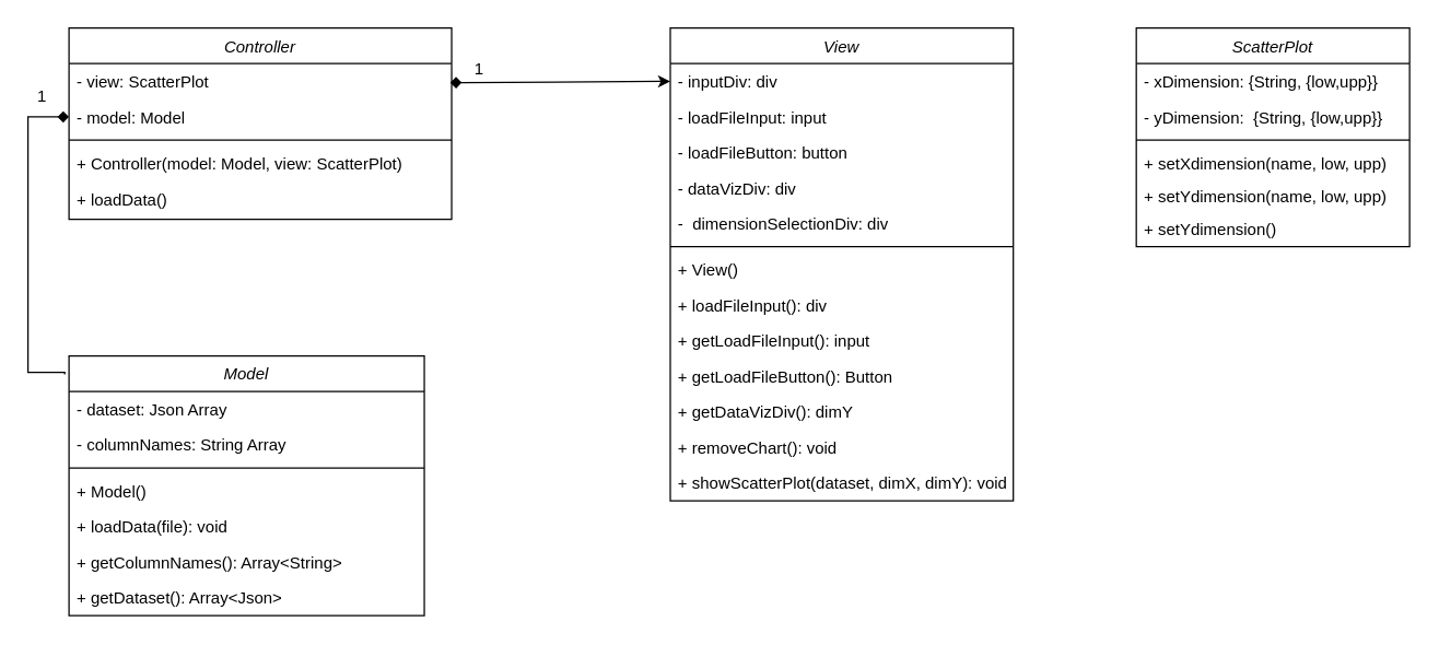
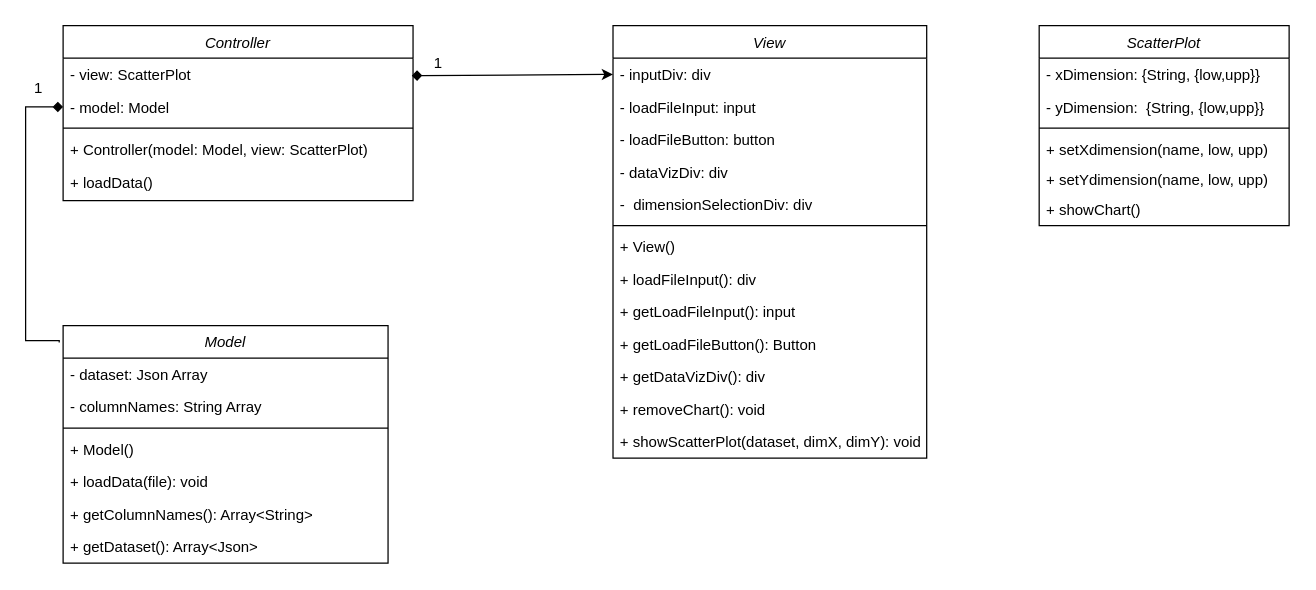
- <mxCell id="40" value="+ setYdimension()" style="text;align=left;verticalAlign=top;spacingLeft=4;spacingRight=4;overflow=hidden;rotatable=0;points=[[0,0.5],[1,0.5]];portConstraint=eastwest;" vertex="1" parent="34"><mxGeometry y="134" width="200" height="24" as="geometry" /></mxCell>
+ <mxCell id="40" value="+ showChart()" style="text;align=left;verticalAlign=top;spacingLeft=4;spacingRight=4;overflow=hidden;rotatable=0;points=[[0,0.5],[1,0.5]];portConstraint=eastwest;" vertex="1" parent="34"><mxGeometry y="134" width="200" height="24" as="geometry" /></mxCell>
- <mxCell id="21" value="+ getDataVizDiv(): dimY" style="text;align=left;verticalAlign=top;spacingLeft=4;spacingRight=4;overflow=hidden;rotatable=0;points=[[0,0.5],[1,0.5]];portConstraint=eastwest;" vertex="1" parent="10"><mxGeometry y="268" width="251" height="26" as="geometry" /></mxCell>
+ <mxCell id="21" value="+ getDataVizDiv(): div" style="text;align=left;verticalAlign=top;spacingLeft=4;spacingRight=4;overflow=hidden;rotatable=0;points=[[0,0.5],[1,0.5]];portConstraint=eastwest;" vertex="1" parent="10"><mxGeometry y="268" width="251" height="26" as="geometry" /></mxCell>
